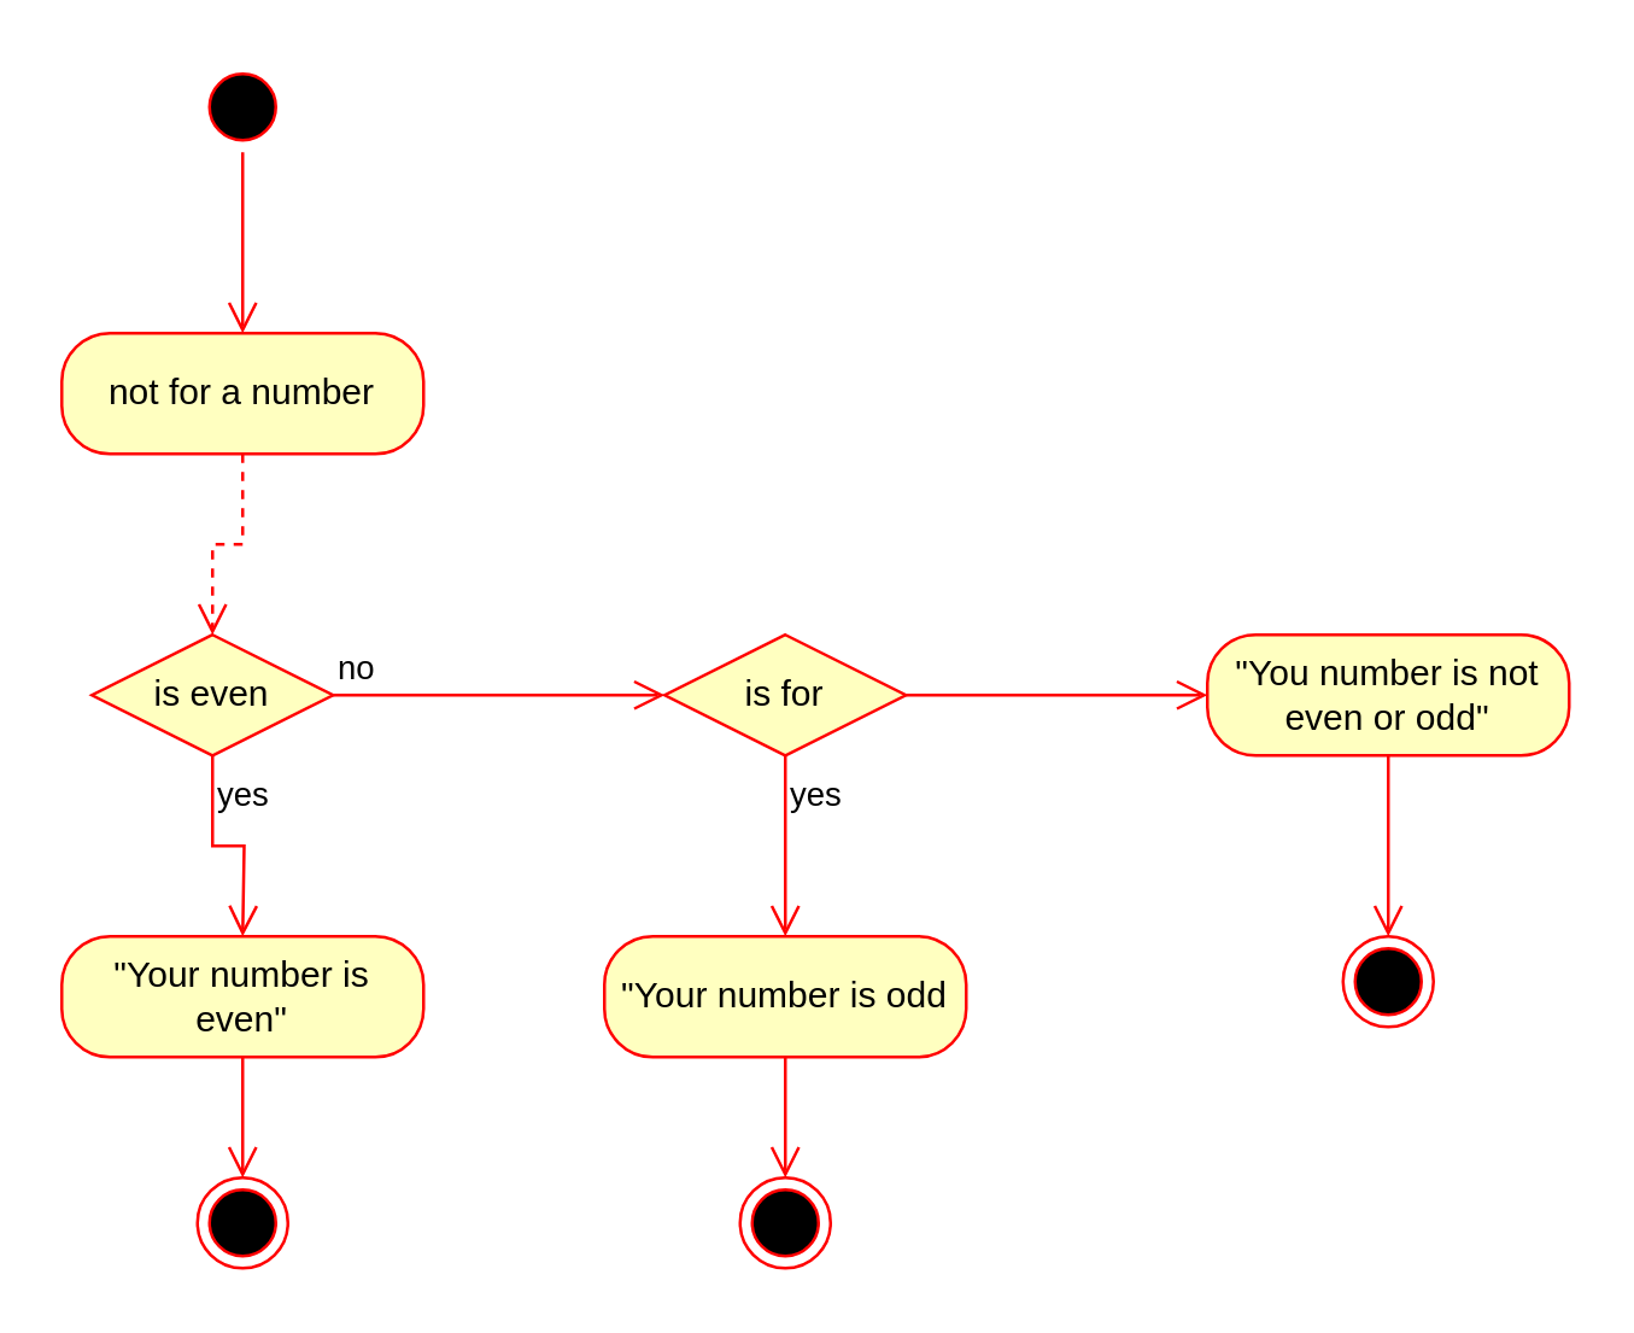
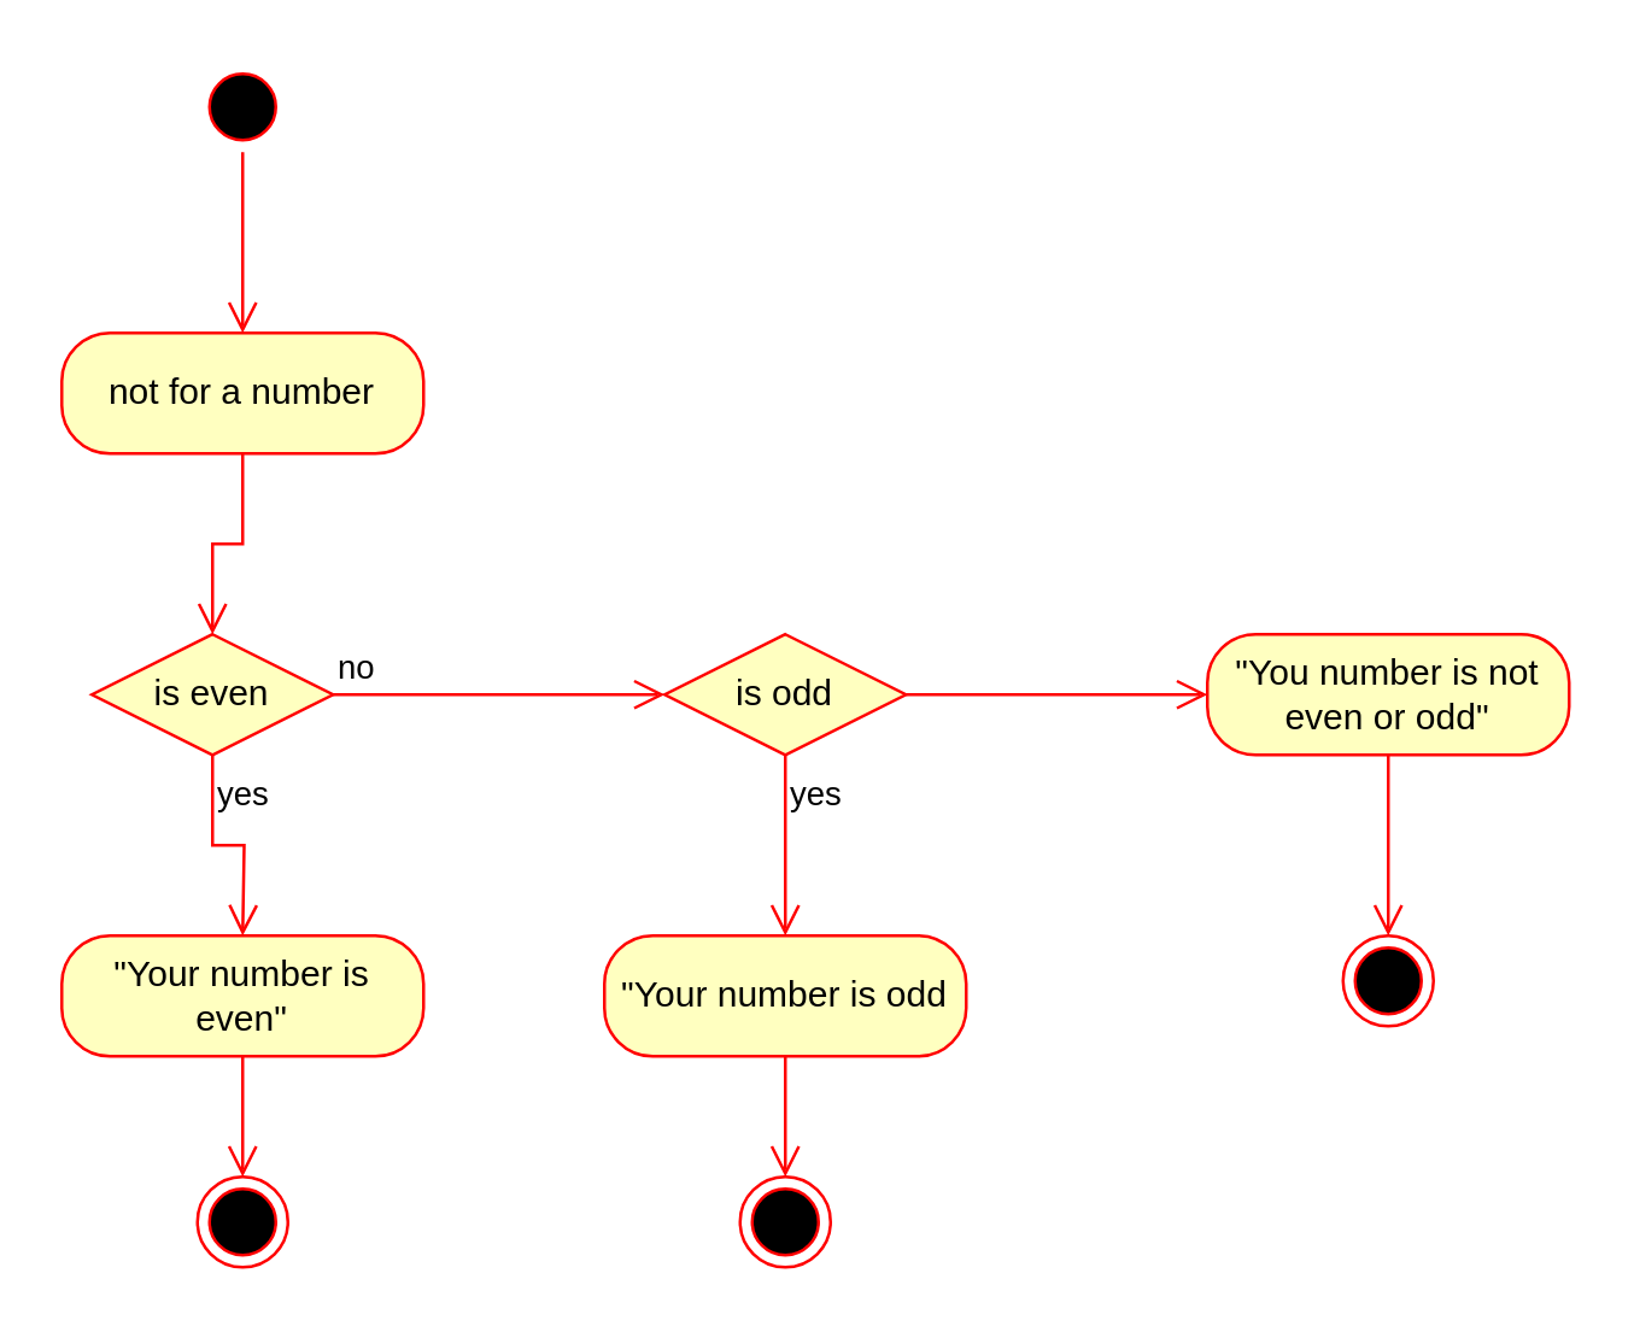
- <mxCell id="5" value="" style="edgeStyle=orthogonalEdgeStyle;html=1;verticalAlign=bottom;endArrow=open;endSize=8;strokeColor=#ff0000;rounded=0;entryX=0.5;entryY=0;entryDx=0;entryDy=0;dashed=1;" edge="1" source="4" parent="1" target="6"><mxGeometry relative="1" as="geometry"><mxPoint x="95" y="240" as="targetPoint" /></mxGeometry></mxCell>
+ <mxCell id="5" value="" style="edgeStyle=orthogonalEdgeStyle;html=1;verticalAlign=bottom;endArrow=open;endSize=8;strokeColor=#ff0000;rounded=0;entryX=0.5;entryY=0;entryDx=0;entryDy=0;" edge="1" source="4" parent="1" target="6"><mxGeometry relative="1" as="geometry"><mxPoint x="95" y="240" as="targetPoint" /></mxGeometry></mxCell>
- <mxCell id="9" value="is for" style="rhombus;whiteSpace=wrap;html=1;fontColor=#000000;fillColor=#ffffc0;strokeColor=#ff0000;" vertex="1" parent="1"><mxGeometry x="220" y="210" width="80" height="40" as="geometry" /></mxCell>
+ <mxCell id="9" value="is odd" style="rhombus;whiteSpace=wrap;html=1;fontColor=#000000;fillColor=#ffffc0;strokeColor=#ff0000;" vertex="1" parent="1"><mxGeometry x="220" y="210" width="80" height="40" as="geometry" /></mxCell>
